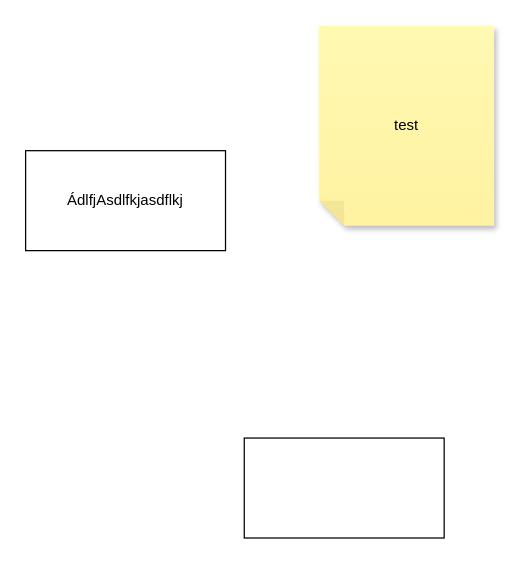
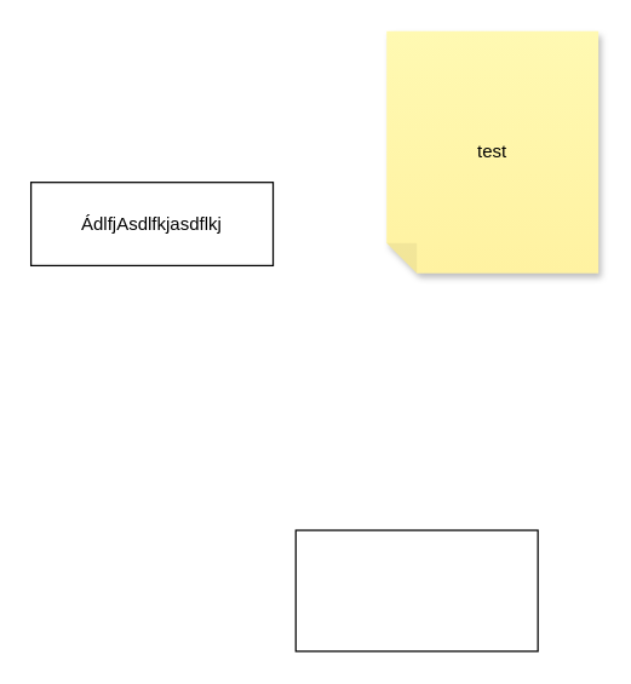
- <mxCell id="2" value="ÁdlfjAsdlfkjasdflkj" style="rounded=0;whiteSpace=wrap;html=1;" parent="1" vertex="1"><mxGeometry x="20" y="120" width="160" height="80" as="geometry" /></mxCell>
+ <mxCell id="2" value="ÁdlfjAsdlfkjasdflkj" style="rounded=0;whiteSpace=wrap;html=1;" parent="1" vertex="1"><mxGeometry x="20" y="120" width="160" height="55" as="geometry" /></mxCell>
